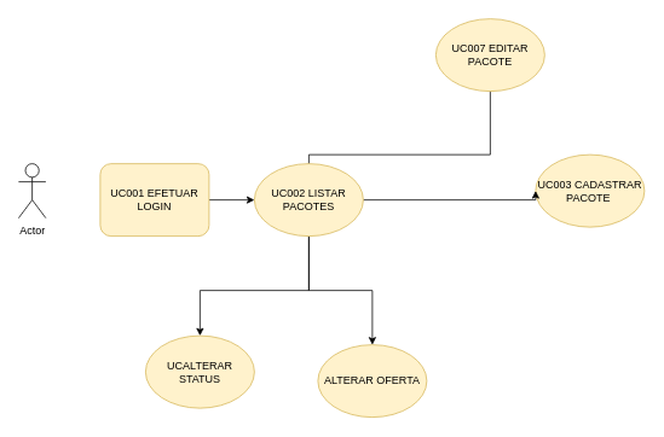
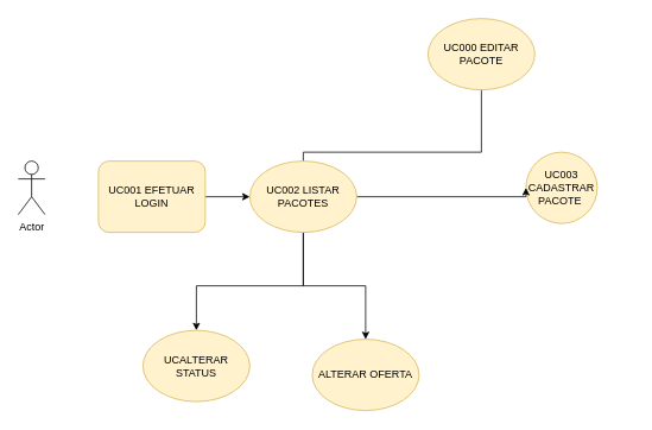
- <mxCell id="13" value="UC007 EDITAR PACOTE" style="ellipse;whiteSpace=wrap;html=1;fillColor=#fff2cc;strokeColor=#d6b656;" vertex="1" parent="1"><mxGeometry x="480" y="20" width="120" height="80" as="geometry" /></mxCell>
+ <mxCell id="13" value="UC000 EDITAR PACOTE" style="ellipse;whiteSpace=wrap;html=1;fillColor=#fff2cc;strokeColor=#d6b656;" vertex="1" parent="1"><mxGeometry x="480" y="20" width="120" height="80" as="geometry" /></mxCell>
- <mxCell id="3" value="UC003 CADASTRAR PACOTE&amp;nbsp;" style="ellipse;whiteSpace=wrap;html=1;fillColor=#fff2cc;strokeColor=#d6b656;" vertex="1" parent="1"><mxGeometry x="590" y="170" width="120" height="80" as="geometry" /></mxCell>
+ <mxCell id="3" value="UC003 CADASTRAR PACOTE&amp;nbsp;" style="ellipse;whiteSpace=wrap;html=1;fillColor=#fff2cc;strokeColor=#d6b656;" vertex="1" parent="1"><mxGeometry x="590" y="170" width="80" height="80" as="geometry" /></mxCell>
